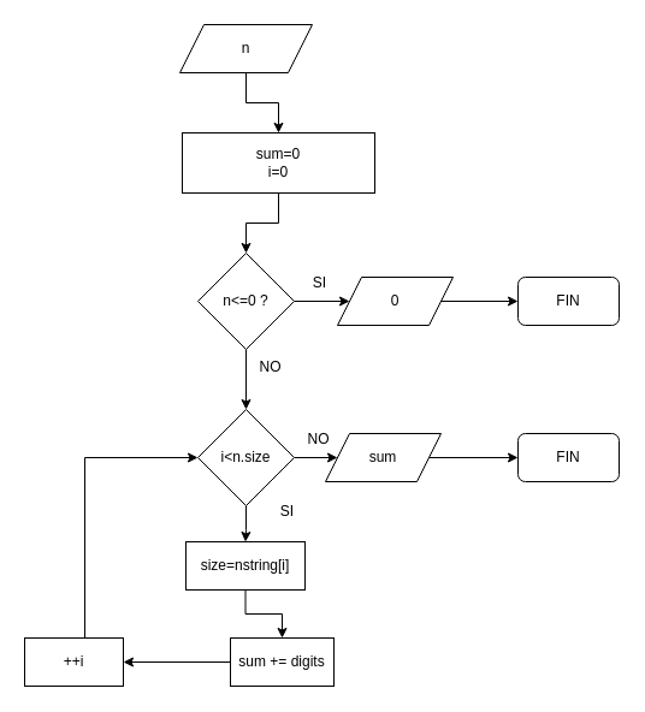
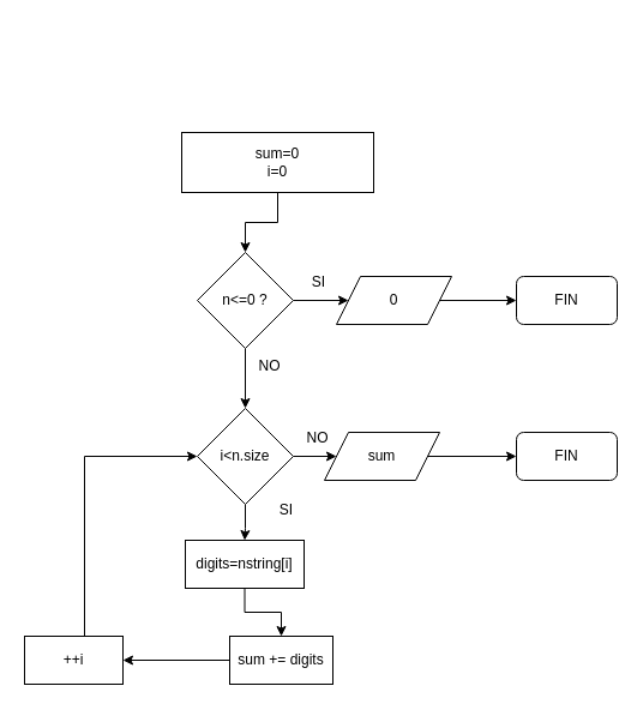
- <mxCell id="3" value="n" style="shape=parallelogram;perimeter=parallelogramPerimeter;whiteSpace=wrap;html=1;fixedSize=1;" vertex="1" parent="1"><mxGeometry x="149" y="20" width="110" height="40" as="geometry" /></mxCell>
- <mxCell id="2" value="" style="edgeStyle=orthogonalEdgeStyle;rounded=0;orthogonalLoop=1;jettySize=auto;html=1;" edge="1" parent="1" source="3" target="5"><mxGeometry relative="1" as="geometry" /></mxCell>
- <mxCell id="19" value="size=nstring[i]" style="whiteSpace=wrap;html=1;" vertex="1" parent="1"><mxGeometry x="154" y="450" width="99" height="40" as="geometry" /></mxCell>
+ <mxCell id="19" value="digits=nstring[i]" style="whiteSpace=wrap;html=1;" vertex="1" parent="1"><mxGeometry x="154" y="450" width="99" height="40" as="geometry" /></mxCell>
